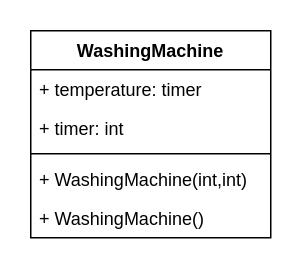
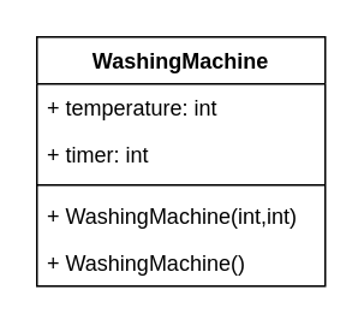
- <mxCell id="3" value="+ temperature: timer" style="text;strokeColor=none;fillColor=none;align=left;verticalAlign=top;spacingLeft=4;spacingRight=4;overflow=hidden;rotatable=0;points=[[0,0.5],[1,0.5]];portConstraint=eastwest;" vertex="1" parent="2"><mxGeometry y="26" width="160" height="26" as="geometry" /></mxCell>
+ <mxCell id="3" value="+ temperature: int" style="text;strokeColor=none;fillColor=none;align=left;verticalAlign=top;spacingLeft=4;spacingRight=4;overflow=hidden;rotatable=0;points=[[0,0.5],[1,0.5]];portConstraint=eastwest;" vertex="1" parent="2"><mxGeometry y="26" width="160" height="26" as="geometry" /></mxCell>
